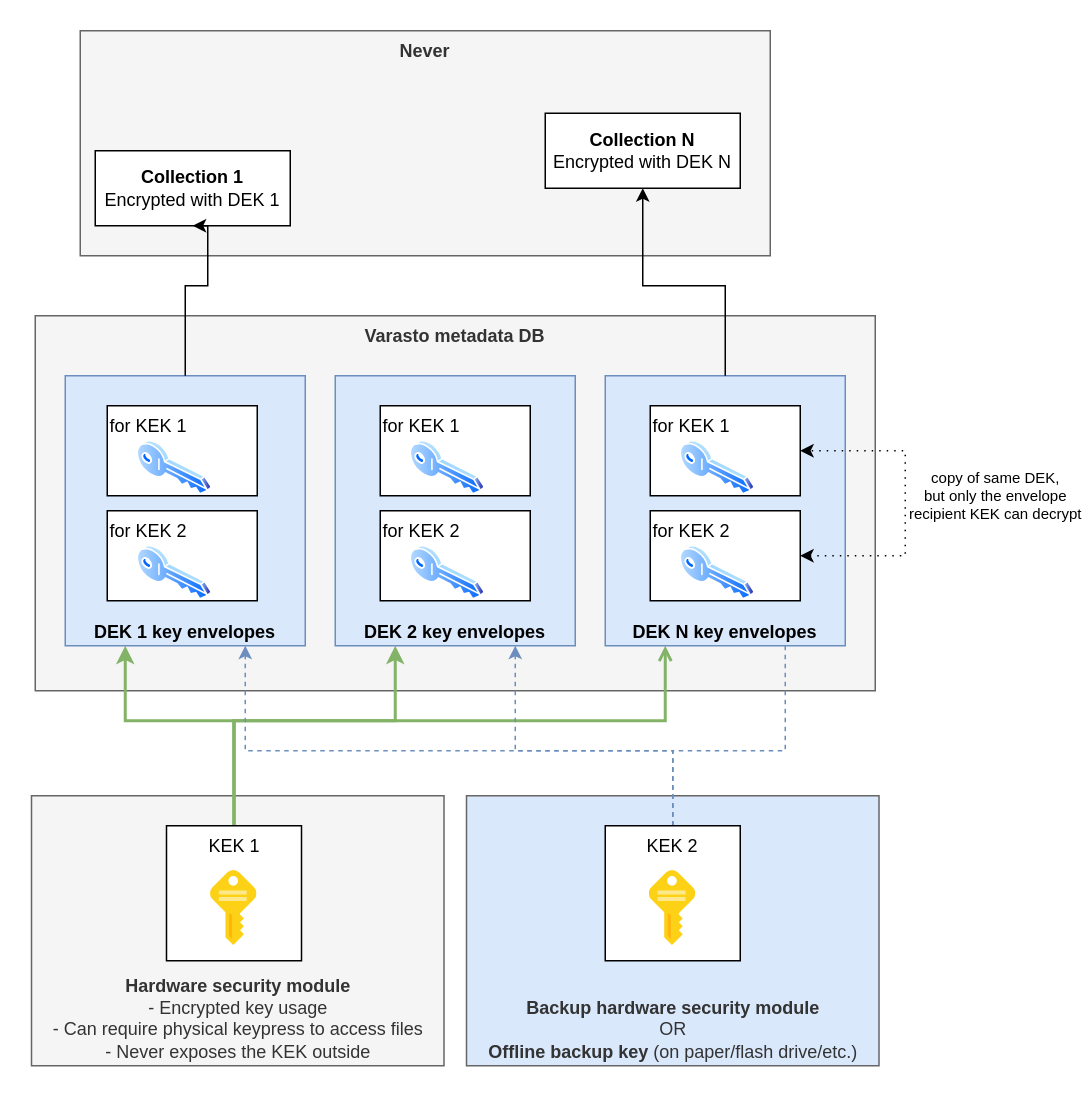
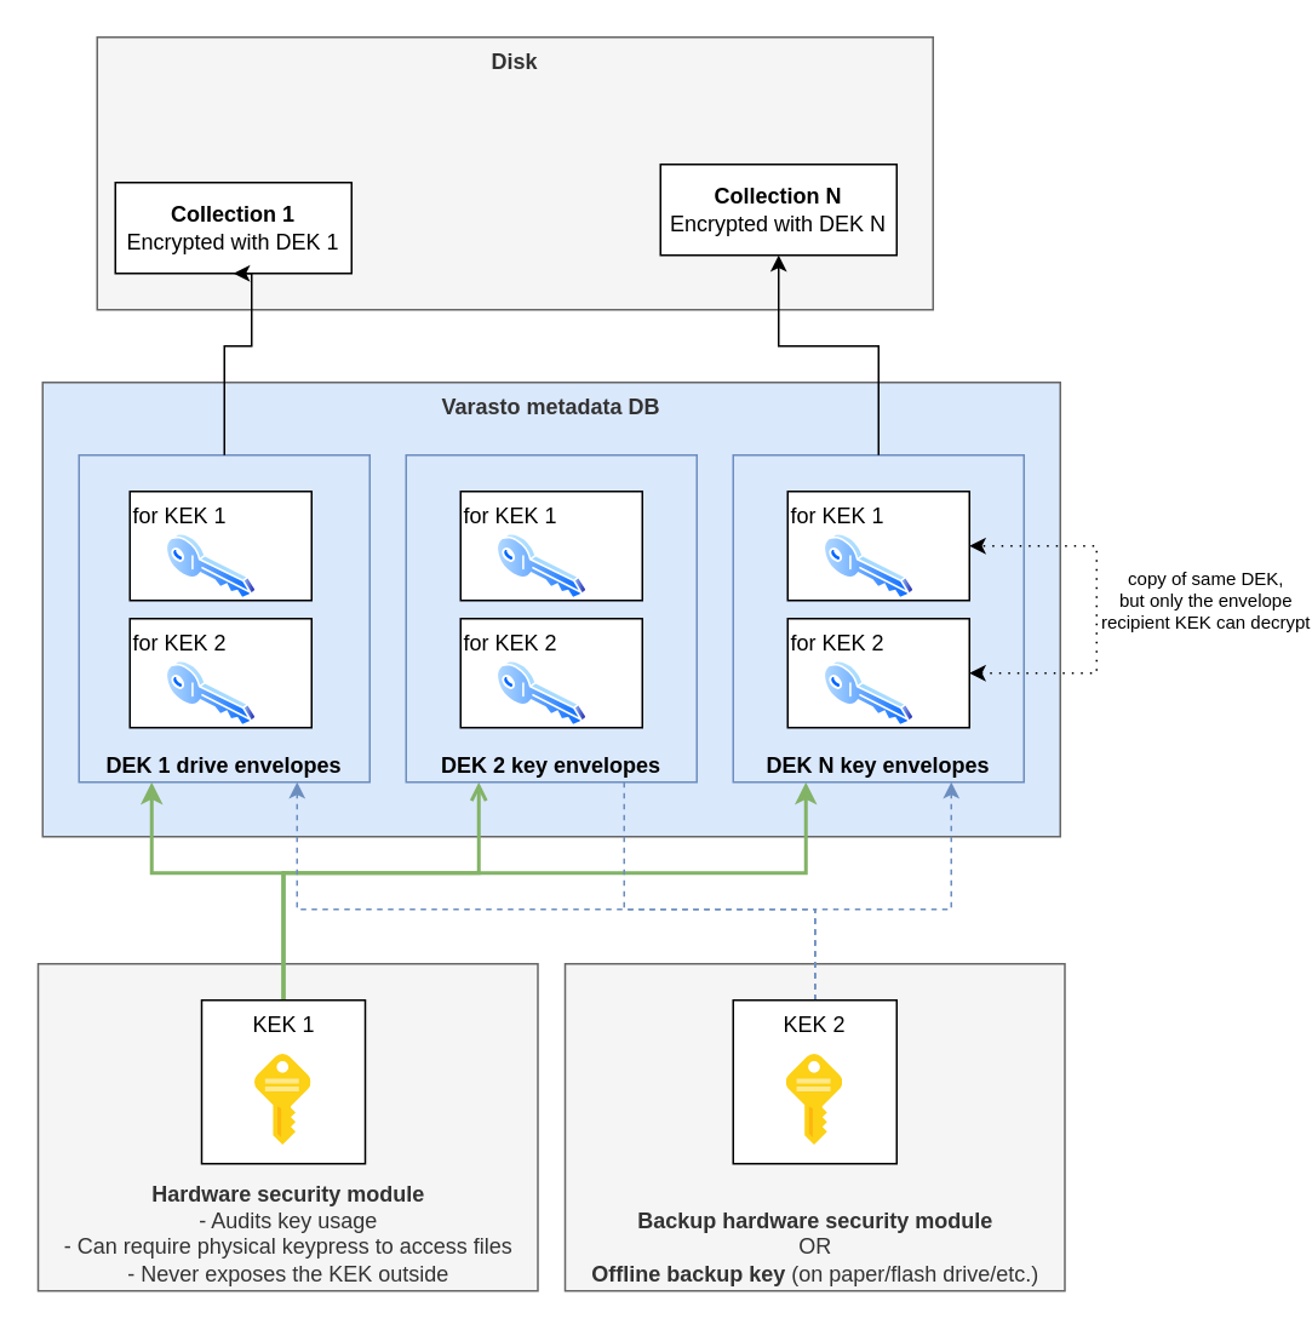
- <mxCell id="5" value="&lt;b&gt;Never&lt;/b&gt;" style="rounded=0;whiteSpace=wrap;html=1;verticalAlign=top;fillColor=#f5f5f5;strokeColor=#666666;fontColor=#333333;" vertex="1" parent="1"><mxGeometry x="53" y="20" width="460" height="150" as="geometry" /></mxCell>
+ <mxCell id="5" value="&lt;b&gt;Disk&lt;/b&gt;" style="rounded=0;whiteSpace=wrap;html=1;verticalAlign=top;fillColor=#f5f5f5;strokeColor=#666666;fontColor=#333333;" vertex="1" parent="1"><mxGeometry x="53" y="20" width="460" height="150" as="geometry" /></mxCell>
- <mxCell id="16" value="&lt;b&gt;Collection N&lt;/b&gt;&lt;br&gt;Encrypted with DEK N" style="rounded=0;whiteSpace=wrap;html=1;" vertex="1" parent="1"><mxGeometry x="363" y="75" width="130" height="50" as="geometry" /></mxCell>
+ <mxCell id="16" value="&lt;b&gt;Collection N&lt;/b&gt;&lt;br&gt;Encrypted with DEK N" style="rounded=0;whiteSpace=wrap;html=1;" vertex="1" parent="1"><mxGeometry x="363" y="90" width="130" height="50" as="geometry" /></mxCell>
- <mxCell id="2" value="&lt;b&gt;Varasto metadata DB&lt;/b&gt;" style="rounded=0;whiteSpace=wrap;html=1;verticalAlign=top;fillColor=#f5f5f5;strokeColor=#666666;fontColor=#333333;" vertex="1" parent="1"><mxGeometry x="23" y="210" width="560" height="250" as="geometry" /></mxCell>
+ <mxCell id="2" value="&lt;b&gt;Varasto metadata DB&lt;/b&gt;" style="rounded=0;whiteSpace=wrap;html=1;verticalAlign=top;fillColor=#dae8fc;strokeColor=#666666;fontColor=#333333;" vertex="1" parent="1"><mxGeometry x="23" y="210" width="560" height="250" as="geometry" /></mxCell>
- <mxCell id="3" value="&lt;b&gt;DEK 1 key envelopes&lt;/b&gt;" style="rounded=0;whiteSpace=wrap;html=1;verticalAlign=bottom;fillColor=#dae8fc;strokeColor=#6c8ebf;" vertex="1" parent="1"><mxGeometry x="43" y="250" width="160" height="180" as="geometry" /></mxCell>
+ <mxCell id="3" value="&lt;b&gt;DEK 1 drive envelopes&lt;/b&gt;" style="rounded=0;whiteSpace=wrap;html=1;verticalAlign=bottom;fillColor=#dae8fc;strokeColor=#6c8ebf;" vertex="1" parent="1"><mxGeometry x="43" y="250" width="160" height="180" as="geometry" /></mxCell>
- <mxCell id="22" style="edgeStyle=orthogonalEdgeStyle;rounded=0;orthogonalLoop=1;jettySize=auto;html=1;exitX=0.5;exitY=0;exitDx=0;exitDy=0;entryX=0.75;entryY=1;entryDx=0;entryDy=0;dashed=1;fillColor=#dae8fc;strokeColor=#6c8ebf;endArrow=none;" edge="1" parent="1" source="23" target="17"><mxGeometry relative="1" as="geometry"><Array as="points"><mxPoint x="448" y="500" /><mxPoint x="523" y="500" /></Array></mxGeometry></mxCell>
+ <mxCell id="22" style="edgeStyle=orthogonalEdgeStyle;rounded=0;orthogonalLoop=1;jettySize=auto;html=1;exitX=0.5;exitY=0;exitDx=0;exitDy=0;entryX=0.75;entryY=1;entryDx=0;entryDy=0;dashed=1;fillColor=#dae8fc;strokeColor=#6c8ebf;" edge="1" parent="1" source="23" target="17"><mxGeometry relative="1" as="geometry"><Array as="points"><mxPoint x="448" y="500" /><mxPoint x="523" y="500" /></Array></mxGeometry></mxCell>
- <mxCell id="21" style="edgeStyle=orthogonalEdgeStyle;rounded=0;orthogonalLoop=1;jettySize=auto;html=1;exitX=0.5;exitY=0;exitDx=0;exitDy=0;entryX=0.75;entryY=1;entryDx=0;entryDy=0;dashed=1;fillColor=#dae8fc;strokeColor=#6c8ebf;" edge="1" parent="1" source="23" target="14"><mxGeometry relative="1" as="geometry"><Array as="points"><mxPoint x="448" y="500" /><mxPoint x="343" y="500" /></Array></mxGeometry></mxCell>
+ <mxCell id="21" style="edgeStyle=orthogonalEdgeStyle;rounded=0;orthogonalLoop=1;jettySize=auto;html=1;exitX=0.5;exitY=0;exitDx=0;exitDy=0;entryX=0.75;entryY=1;entryDx=0;entryDy=0;dashed=1;fillColor=#dae8fc;strokeColor=#6c8ebf;endArrow=none;" edge="1" parent="1" source="23" target="14"><mxGeometry relative="1" as="geometry"><Array as="points"><mxPoint x="448" y="500" /><mxPoint x="343" y="500" /></Array></mxGeometry></mxCell>
- <mxCell id="9" style="edgeStyle=orthogonalEdgeStyle;rounded=0;orthogonalLoop=1;jettySize=auto;html=1;exitX=0.5;exitY=0;exitDx=0;exitDy=0;entryX=0.25;entryY=1;entryDx=0;entryDy=0;fillColor=#d5e8d4;strokeColor=#82b366;strokeWidth=2;endArrow=open;" edge="1" parent="1" source="10" target="17"><mxGeometry relative="1" as="geometry"><Array as="points"><mxPoint x="156" y="480" /><mxPoint x="443" y="480" /></Array></mxGeometry></mxCell>
+ <mxCell id="9" style="edgeStyle=orthogonalEdgeStyle;rounded=0;orthogonalLoop=1;jettySize=auto;html=1;exitX=0.5;exitY=0;exitDx=0;exitDy=0;entryX=0.25;entryY=1;entryDx=0;entryDy=0;fillColor=#d5e8d4;strokeColor=#82b366;strokeWidth=2;" edge="1" parent="1" source="10" target="17"><mxGeometry relative="1" as="geometry"><Array as="points"><mxPoint x="156" y="480" /><mxPoint x="443" y="480" /></Array></mxGeometry></mxCell>
- <mxCell id="8" style="edgeStyle=orthogonalEdgeStyle;rounded=0;orthogonalLoop=1;jettySize=auto;html=1;exitX=0.5;exitY=0;exitDx=0;exitDy=0;entryX=0.25;entryY=1;entryDx=0;entryDy=0;fillColor=#d5e8d4;strokeColor=#82b366;strokeWidth=2;" edge="1" parent="1" source="10" target="14"><mxGeometry relative="1" as="geometry"><Array as="points"><mxPoint x="156" y="480" /><mxPoint x="263" y="480" /></Array></mxGeometry></mxCell>
+ <mxCell id="8" style="edgeStyle=orthogonalEdgeStyle;rounded=0;orthogonalLoop=1;jettySize=auto;html=1;exitX=0.5;exitY=0;exitDx=0;exitDy=0;entryX=0.25;entryY=1;entryDx=0;entryDy=0;fillColor=#d5e8d4;strokeColor=#82b366;strokeWidth=2;endArrow=open;" edge="1" parent="1" source="10" target="14"><mxGeometry relative="1" as="geometry"><Array as="points"><mxPoint x="156" y="480" /><mxPoint x="263" y="480" /></Array></mxGeometry></mxCell>
- <mxCell id="6" value="&lt;b&gt;Hardware security module&lt;/b&gt;&lt;br&gt;- Encrypted key usage&lt;br&gt;- Can require physical keypress to access files&lt;br&gt;- Never exposes the KEK outside" style="rounded=0;whiteSpace=wrap;html=1;verticalAlign=bottom;fillColor=#f5f5f5;strokeColor=#666666;fontColor=#333333;" vertex="1" parent="1"><mxGeometry x="20.5" y="530" width="275" height="180" as="geometry" /></mxCell>
+ <mxCell id="6" value="&lt;b&gt;Hardware security module&lt;/b&gt;&lt;br&gt;- Audits key usage&lt;br&gt;- Can require physical keypress to access files&lt;br&gt;- Never exposes the KEK outside" style="rounded=0;whiteSpace=wrap;html=1;verticalAlign=bottom;fillColor=#f5f5f5;strokeColor=#666666;fontColor=#333333;" vertex="1" parent="1"><mxGeometry x="20.5" y="530" width="275" height="180" as="geometry" /></mxCell>
- <mxCell id="19" value="&lt;b&gt;Backup hardware security module&lt;/b&gt;&lt;br&gt;OR&lt;br&gt;&lt;b&gt;Offline backup key&lt;/b&gt; (on paper/flash drive/etc.)" style="rounded=0;whiteSpace=wrap;html=1;verticalAlign=bottom;fillColor=#dae8fc;strokeColor=#666666;fontColor=#333333;" vertex="1" parent="1"><mxGeometry x="310.5" y="530" width="275" height="180" as="geometry" /></mxCell>
+ <mxCell id="19" value="&lt;b&gt;Backup hardware security module&lt;/b&gt;&lt;br&gt;OR&lt;br&gt;&lt;b&gt;Offline backup key&lt;/b&gt; (on paper/flash drive/etc.)" style="rounded=0;whiteSpace=wrap;html=1;verticalAlign=bottom;fillColor=#f5f5f5;strokeColor=#666666;fontColor=#333333;" vertex="1" parent="1"><mxGeometry x="310.5" y="530" width="275" height="180" as="geometry" /></mxCell>
